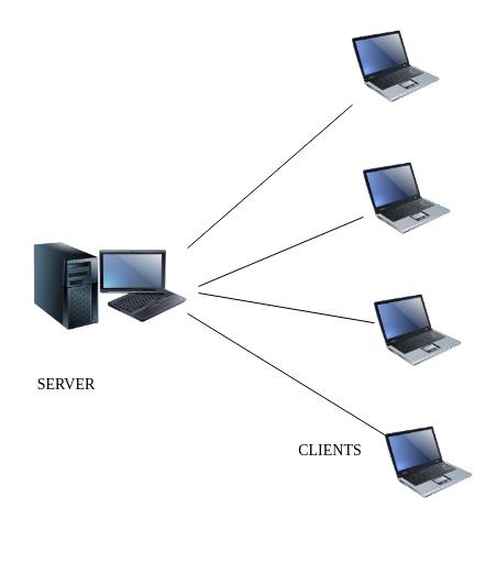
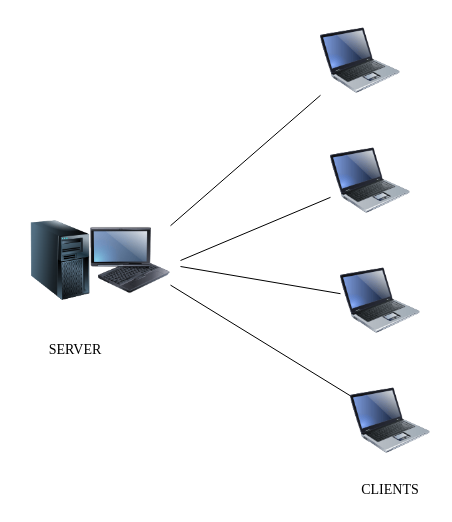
- <mxCell id="12" value="&lt;font face=&quot;Times New Roman&quot; style=&quot;font-size: 14px&quot;&gt;SERVER&lt;/font&gt;" style="text;html=1;strokeColor=none;fillColor=none;align=center;verticalAlign=middle;whiteSpace=wrap;rounded=0;" vertex="1" parent="1"><mxGeometry x="20" y="340" width="80" height="20" as="geometry" /></mxCell>
+ <mxCell id="12" value="&lt;font face=&quot;Times New Roman&quot; style=&quot;font-size: 14px&quot;&gt;SERVER&lt;/font&gt;" style="text;html=1;strokeColor=none;fillColor=none;align=center;verticalAlign=middle;whiteSpace=wrap;rounded=0;" vertex="1" parent="1"><mxGeometry x="35" y="340" width="80" height="20" as="geometry" /></mxCell>
- <mxCell id="13" value="&lt;font face=&quot;Times New Roman&quot; style=&quot;font-size: 14px&quot;&gt;CLIENTS&lt;/font&gt;" style="text;html=1;strokeColor=none;fillColor=none;align=center;verticalAlign=middle;whiteSpace=wrap;rounded=0;" vertex="1" parent="1"><mxGeometry x="260" y="400" width="80" height="20" as="geometry" /></mxCell>
+ <mxCell id="13" value="&lt;font face=&quot;Times New Roman&quot; style=&quot;font-size: 14px&quot;&gt;CLIENTS&lt;/font&gt;" style="text;html=1;strokeColor=none;fillColor=none;align=center;verticalAlign=middle;whiteSpace=wrap;rounded=0;" vertex="1" parent="1"><mxGeometry x="350" y="480" width="80" height="20" as="geometry" /></mxCell>
